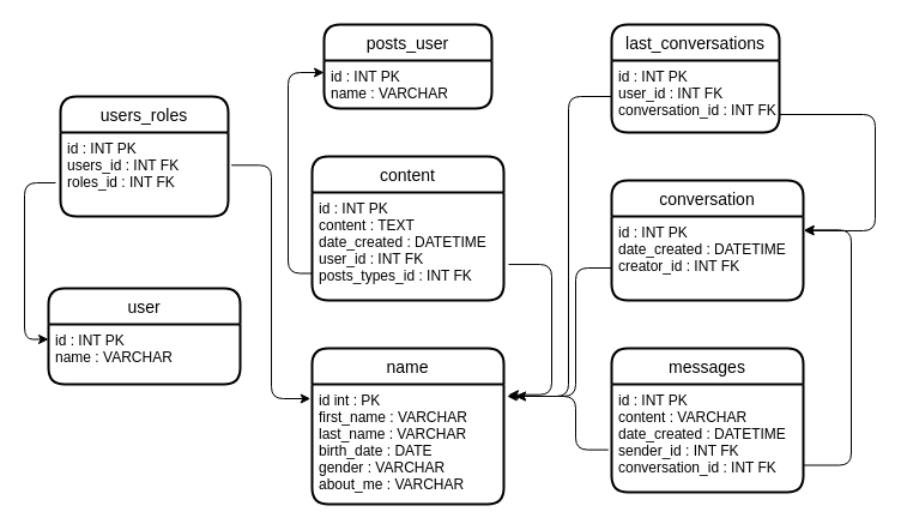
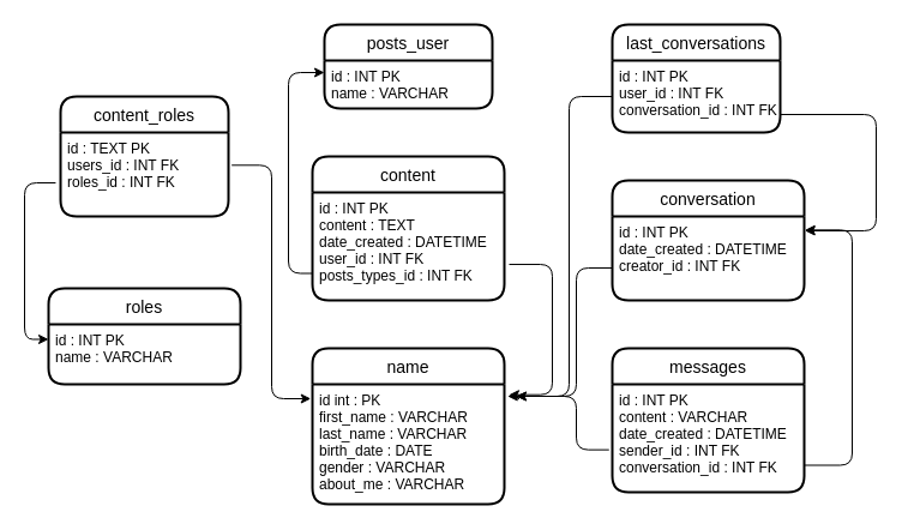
- <mxCell id="16" value="users_roles" style="swimlane;childLayout=stackLayout;horizontal=1;startSize=30;horizontalStack=0;rounded=1;fontSize=14;fontStyle=0;strokeWidth=2;resizeParent=0;resizeLast=1;shadow=0;dashed=0;align=center;" vertex="1" parent="1"><mxGeometry x="50" y="80" width="140" height="100" as="geometry" /></mxCell>
+ <mxCell id="16" value="content_roles" style="swimlane;childLayout=stackLayout;horizontal=1;startSize=30;horizontalStack=0;rounded=1;fontSize=14;fontStyle=0;strokeWidth=2;resizeParent=0;resizeLast=1;shadow=0;dashed=0;align=center;" vertex="1" parent="1"><mxGeometry x="50" y="80" width="140" height="100" as="geometry" /></mxCell>
- <mxCell id="17" value="id : INT PK&#10;users_id : INT FK&#10;roles_id : INT FK" style="align=left;strokeColor=none;fillColor=none;spacingLeft=4;fontSize=12;verticalAlign=top;resizable=0;rotatable=0;part=1;" vertex="1" parent="16"><mxGeometry y="30" width="140" height="70" as="geometry" /></mxCell>
+ <mxCell id="17" value="id : TEXT PK&#10;users_id : INT FK&#10;roles_id : INT FK" style="align=left;strokeColor=none;fillColor=none;spacingLeft=4;fontSize=12;verticalAlign=top;resizable=0;rotatable=0;part=1;" vertex="1" parent="16"><mxGeometry y="30" width="140" height="70" as="geometry" /></mxCell>
- <mxCell id="14" value="user" style="swimlane;childLayout=stackLayout;horizontal=1;startSize=30;horizontalStack=0;rounded=1;fontSize=14;fontStyle=0;strokeWidth=2;resizeParent=0;resizeLast=1;shadow=0;dashed=0;align=center;" vertex="1" parent="1"><mxGeometry x="40" y="240" width="160" height="80" as="geometry" /></mxCell>
+ <mxCell id="14" value="roles" style="swimlane;childLayout=stackLayout;horizontal=1;startSize=30;horizontalStack=0;rounded=1;fontSize=14;fontStyle=0;strokeWidth=2;resizeParent=0;resizeLast=1;shadow=0;dashed=0;align=center;" vertex="1" parent="1"><mxGeometry x="40" y="240" width="160" height="80" as="geometry" /></mxCell>
